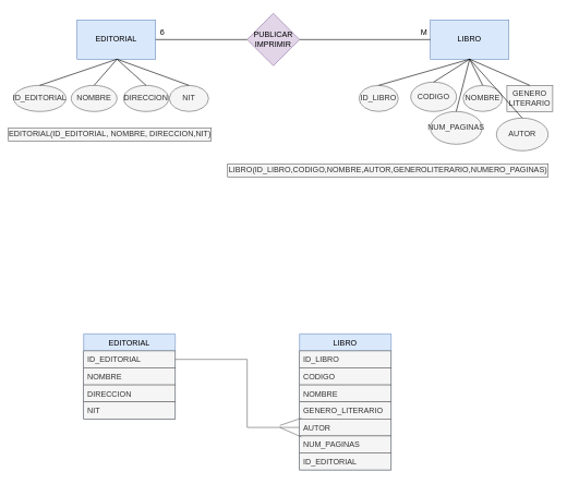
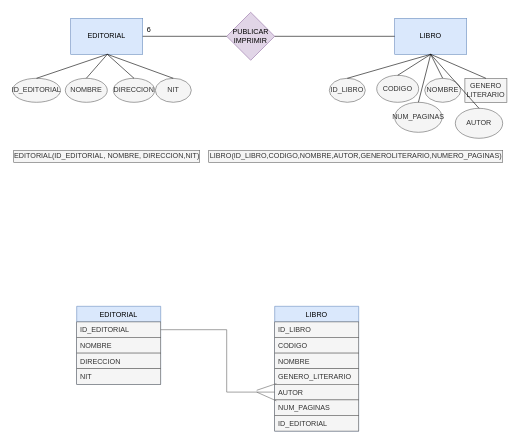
- <mxCell id="36" value="M" style="text;html=1;align=center;verticalAlign=middle;resizable=0;points=[];autosize=1;strokeColor=none;fillColor=none;" parent="1" vertex="1"><mxGeometry x="637" y="40" width="20" height="20" as="geometry" /></mxCell>
- <mxCell id="38" value="EDITORIAL(ID_EDITORIAL, NOMBRE, DIRECCION,NIT)" style="text;html=1;align=center;verticalAlign=middle;resizable=0;points=[];autosize=1;strokeColor=#666666;fillColor=#f5f5f5;fontColor=#333333;" parent="1" vertex="1"><mxGeometry x="12" y="195" width="310" height="20" as="geometry" /></mxCell>
+ <mxCell id="38" value="EDITORIAL(ID_EDITORIAL, NOMBRE, DIRECCION,NIT)" style="text;html=1;align=center;verticalAlign=middle;resizable=0;points=[];autosize=1;strokeColor=#666666;fillColor=#f5f5f5;fontColor=#333333;" parent="1" vertex="1"><mxGeometry x="22" y="250" width="310" height="20" as="geometry" /></mxCell>
